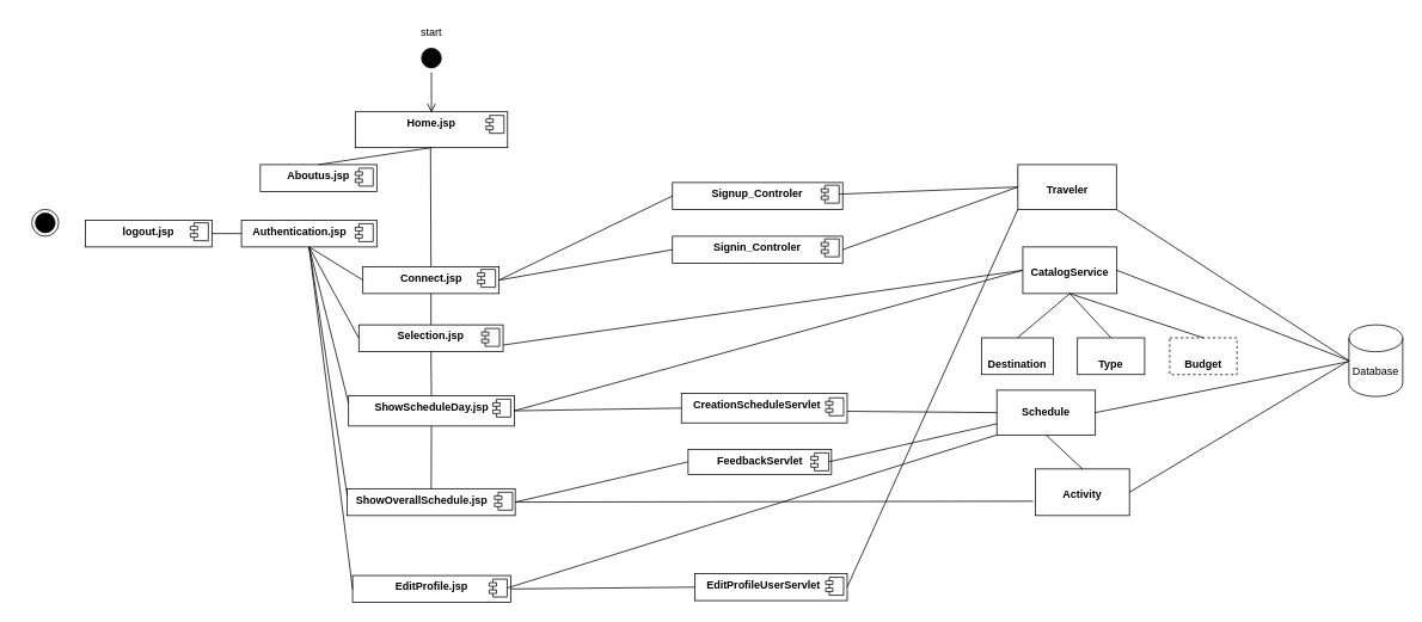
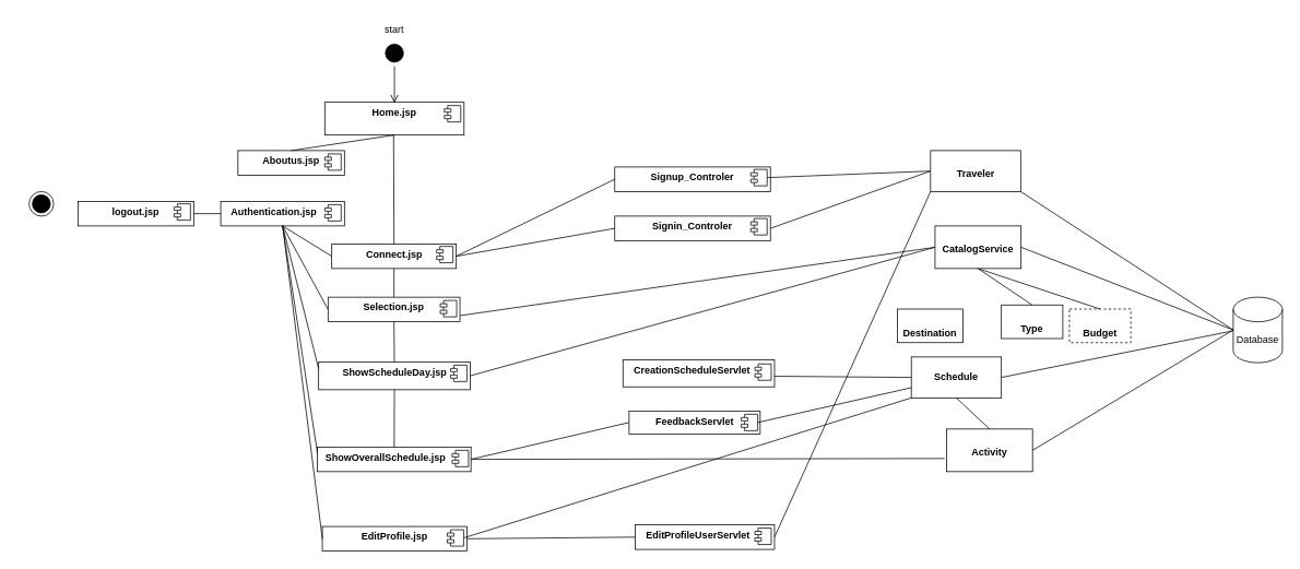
- <mxCell id="62" value="" style="endArrow=none;html=1;rounded=0;entryX=0.5;entryY=1;entryDx=0;entryDy=0;exitX=0.5;exitY=0;exitDx=0;exitDy=0;" parent="1" source="59" target="54" edge="1"><mxGeometry width="50" height="50" relative="1" as="geometry"><mxPoint x="895" y="523" as="sourcePoint" /><mxPoint x="945" y="473" as="targetPoint" /></mxGeometry></mxCell>
- <mxCell id="60" value="&lt;p style=&quot;margin: 4px 0px 0px;&quot;&gt;&lt;b style=&quot;background-color: initial;&quot;&gt;&lt;br&gt;&lt;/b&gt;&lt;/p&gt;&lt;p style=&quot;margin: 4px 0px 0px;&quot;&gt;&lt;b style=&quot;background-color: initial;&quot;&gt;Type&lt;/b&gt;&lt;br&gt;&lt;/p&gt;" style="verticalAlign=top;align=center;overflow=fill;fontSize=12;fontFamily=Helvetica;html=1;whiteSpace=wrap;" parent="1" vertex="1"><mxGeometry x="1202" y="376.5" width="75" height="41" as="geometry" /></mxCell>
+ <mxCell id="60" value="&lt;p style=&quot;margin: 4px 0px 0px;&quot;&gt;&lt;b style=&quot;background-color: initial;&quot;&gt;&lt;br&gt;&lt;/b&gt;&lt;/p&gt;&lt;p style=&quot;margin: 4px 0px 0px;&quot;&gt;&lt;b style=&quot;background-color: initial;&quot;&gt;Type&lt;/b&gt;&lt;br&gt;&lt;/p&gt;" style="verticalAlign=top;align=center;overflow=fill;fontSize=12;fontFamily=Helvetica;html=1;whiteSpace=wrap;" parent="1" vertex="1"><mxGeometry x="1222" y="371.5" width="75" height="41" as="geometry" /></mxCell>
- <mxCell id="58" value="" style="endArrow=none;html=1;rounded=0;exitX=1;exitY=0.5;exitDx=0;exitDy=0;entryX=0;entryY=0.5;entryDx=0;entryDy=0;" parent="1" source="8" target="4" edge="1"><mxGeometry width="50" height="50" relative="1" as="geometry"><mxPoint x="850" y="529" as="sourcePoint" /><mxPoint x="900" y="479" as="targetPoint" /></mxGeometry></mxCell>
